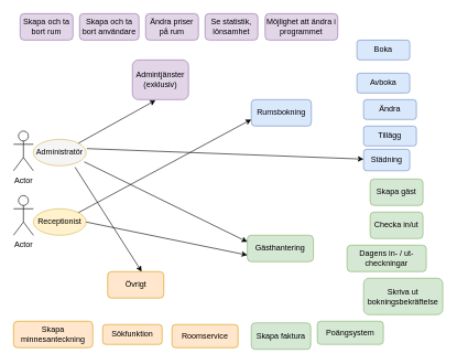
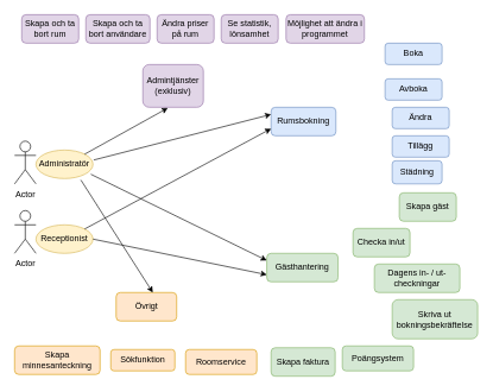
- <mxCell id="5" value="Administratör" style="ellipse;whiteSpace=wrap;html=1;fillColor=#f5f5f5;strokeColor=#d6b656;" parent="1" vertex="1"><mxGeometry x="50" y="210" width="80" height="40" as="geometry" /></mxCell>
+ <mxCell id="5" value="Administratör" style="ellipse;whiteSpace=wrap;html=1;fillColor=#fff2cc;strokeColor=#d6b656;" parent="1" vertex="1"><mxGeometry x="50" y="210" width="80" height="40" as="geometry" /></mxCell>
- <mxCell id="33" value="" style="endArrow=classic;html=1;rounded=0;exitX=1.013;exitY=0.35;exitDx=0;exitDy=0;exitPerimeter=0;" edge="1" parent="1" source="5" target="24"><mxGeometry width="50" height="50" relative="1" as="geometry"><mxPoint x="400" y="360" as="sourcePoint" /><mxPoint x="450" y="310" as="targetPoint" /></mxGeometry></mxCell>
+ <mxCell id="33" value="" style="endArrow=classic;html=1;rounded=0;exitX=1.013;exitY=0.35;exitDx=0;exitDy=0;entryX=0;entryY=0.25;entryDx=0;entryDy=0;exitPerimeter=0;entryPerimeter=0;" edge="1" parent="1" source="5" target="12"><mxGeometry width="50" height="50" relative="1" as="geometry"><mxPoint x="400" y="360" as="sourcePoint" /><mxPoint x="450" y="310" as="targetPoint" /></mxGeometry></mxCell>
- <mxCell id="18" value="Checka in/ut" style="rounded=1;whiteSpace=wrap;html=1;fillColor=#d5e8d4;strokeColor=#82b366;" parent="1" vertex="1"><mxGeometry x="560" y="320" width="80" height="40" as="geometry" /></mxCell>
+ <mxCell id="18" value="Checka in/ut" style="rounded=1;whiteSpace=wrap;html=1;fillColor=#d5e8d4;strokeColor=#82b366;" parent="1" vertex="1"><mxGeometry x="495" y="320" width="80" height="40" as="geometry" /></mxCell>
